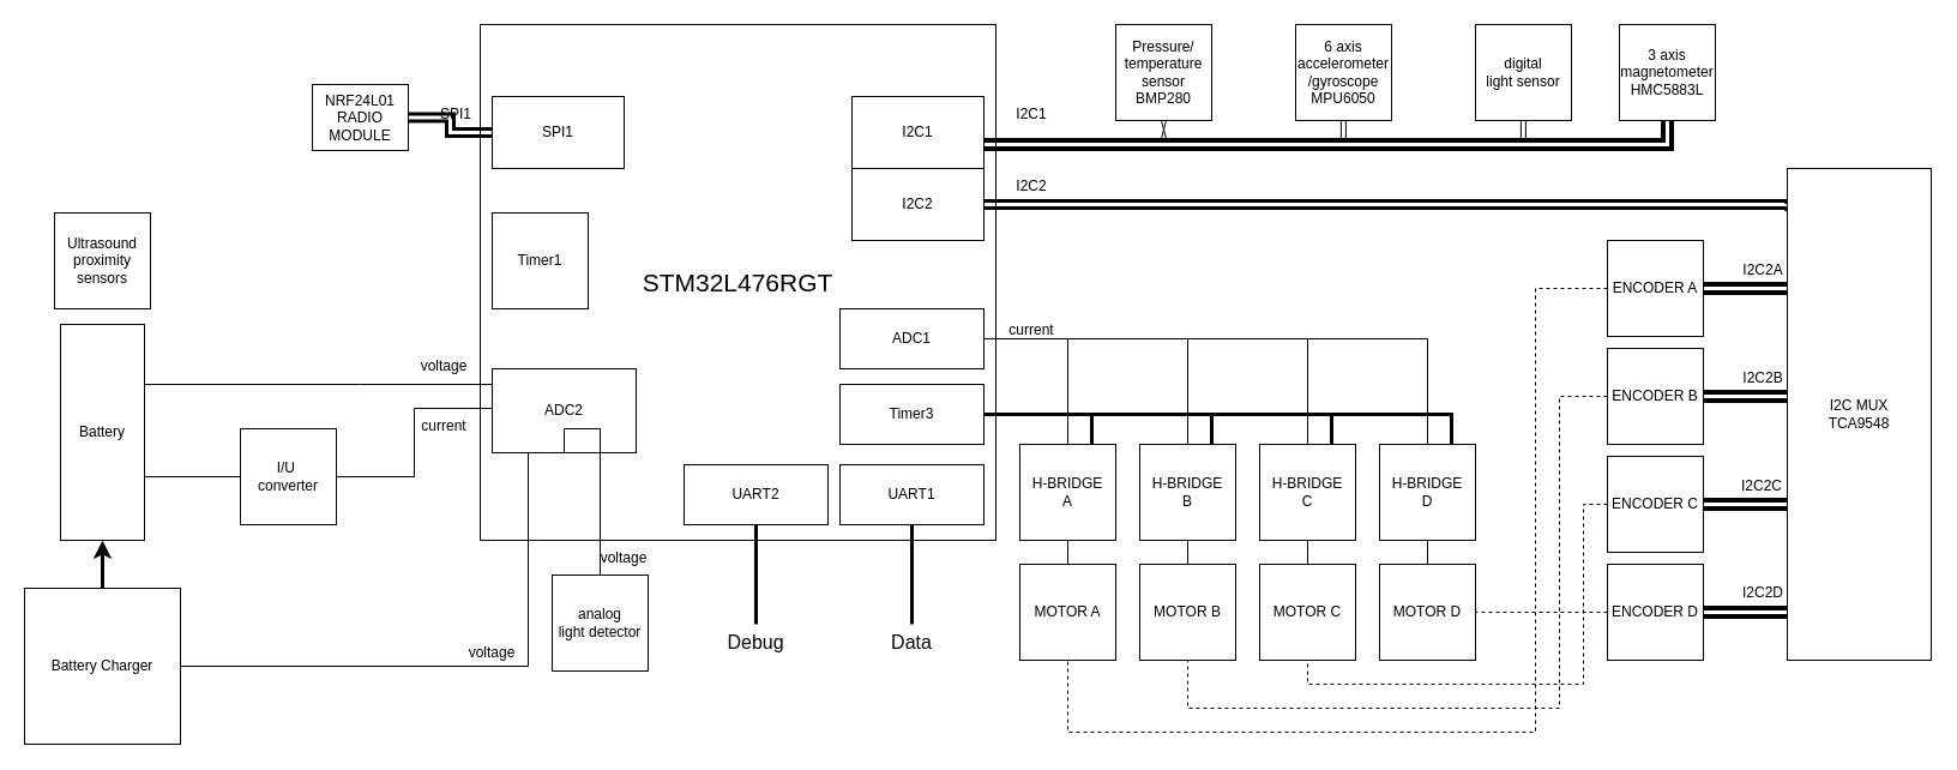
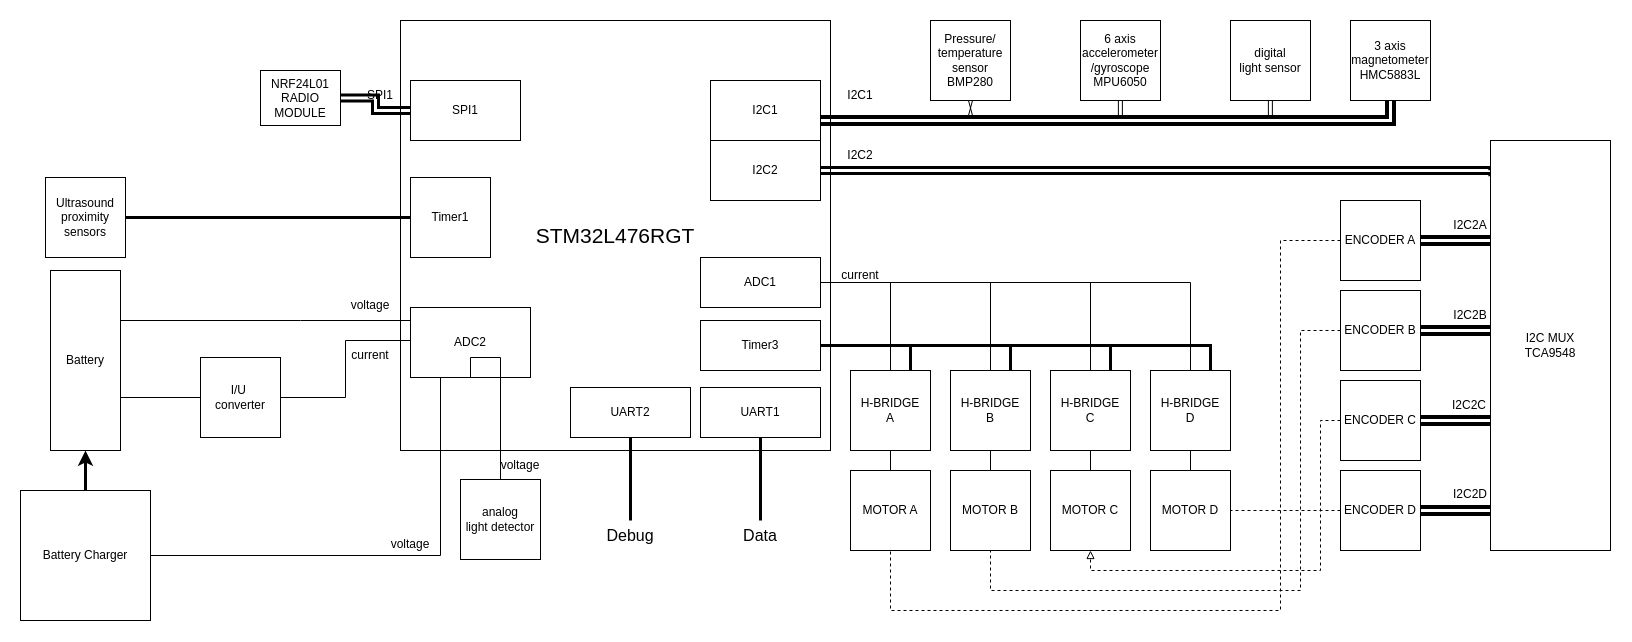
+ <mxCell id="70" style="edgeStyle=orthogonalEdgeStyle;rounded=0;orthogonalLoop=1;jettySize=auto;html=1;entryX=0;entryY=0.5;entryDx=0;entryDy=0;endArrow=none;endFill=0;strokeWidth=3;" parent="1" source="71" target="69" edge="1"><mxGeometry relative="1" as="geometry" /></mxCell>
- <mxCell id="19" style="edgeStyle=orthogonalEdgeStyle;rounded=0;orthogonalLoop=1;jettySize=auto;html=1;entryX=0.5;entryY=1;entryDx=0;entryDy=0;endArrow=none;endFill=0;dashed=1;" parent="1" source="20" target="43" edge="1"><mxGeometry relative="1" as="geometry"><Array as="points"><mxPoint x="1320" y="420" /><mxPoint x="1320" y="570" /><mxPoint x="1090" y="570" /></Array></mxGeometry></mxCell>
+ <mxCell id="19" style="edgeStyle=orthogonalEdgeStyle;rounded=0;orthogonalLoop=1;jettySize=auto;html=1;entryX=0.5;entryY=1;entryDx=0;entryDy=0;endArrow=block;endFill=0;dashed=1;" parent="1" source="20" target="43" edge="1"><mxGeometry relative="1" as="geometry"><Array as="points"><mxPoint x="1320" y="420" /><mxPoint x="1320" y="570" /><mxPoint x="1090" y="570" /></Array></mxGeometry></mxCell>
